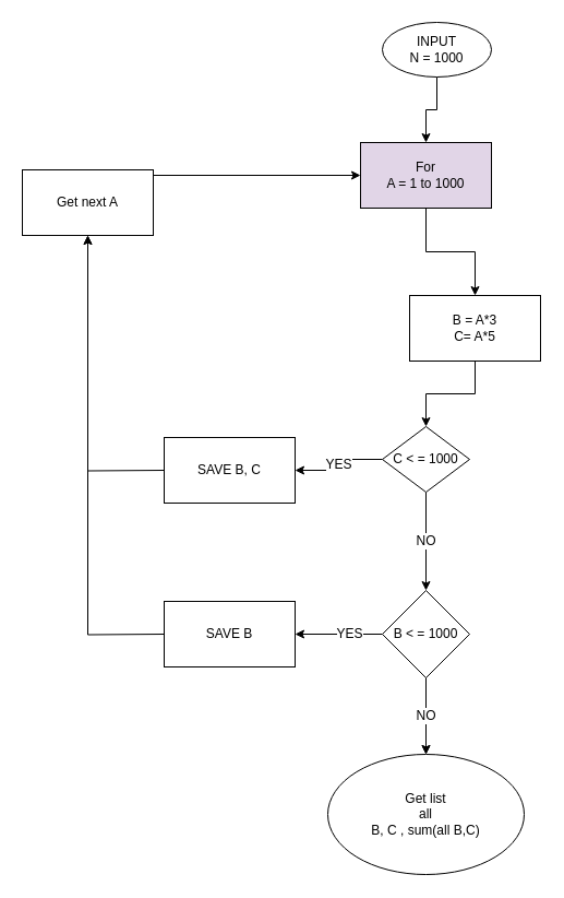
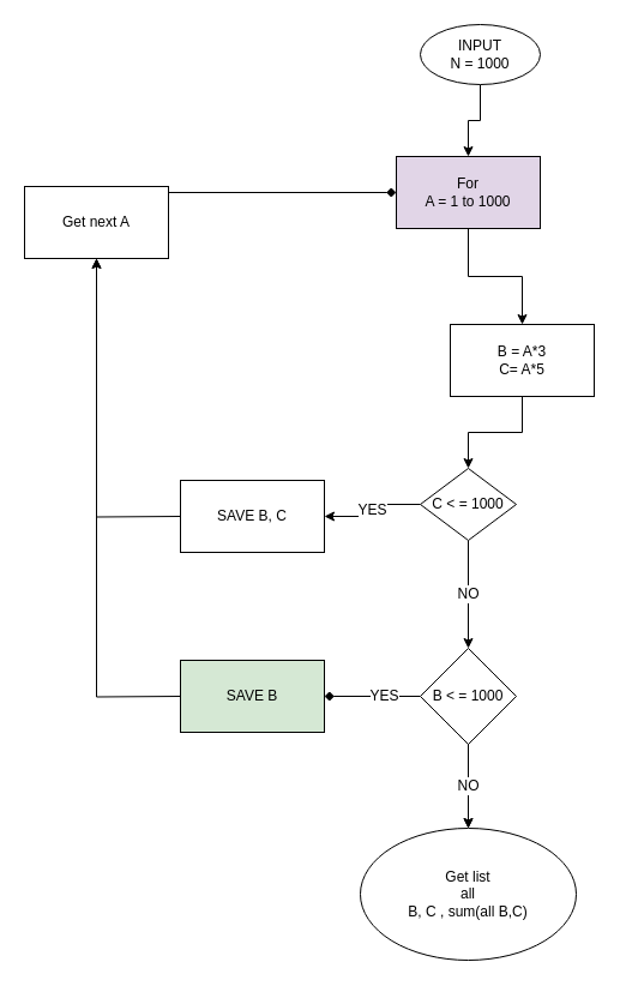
- <mxCell id="6" style="edgeStyle=orthogonalEdgeStyle;rounded=0;orthogonalLoop=1;jettySize=auto;html=1;entryX=0;entryY=0.5;entryDx=0;entryDy=0;fontSize=12;" parent="1" source="7" target="3" edge="1"><mxGeometry relative="1" as="geometry"><Array as="points"><mxPoint x="80" y="160" /></Array></mxGeometry></mxCell>
+ <mxCell id="6" style="edgeStyle=orthogonalEdgeStyle;rounded=0;orthogonalLoop=1;jettySize=auto;html=1;entryX=0;entryY=0.5;entryDx=0;entryDy=0;fontSize=12;endArrow=diamond;" parent="1" source="7" target="3" edge="1"><mxGeometry relative="1" as="geometry"><Array as="points"><mxPoint x="80" y="160" /></Array></mxGeometry></mxCell>
- <mxCell id="22" value="SAVE B" style="whiteSpace=wrap;html=1;fontSize=12;" vertex="1" parent="1"><mxGeometry x="150" y="550" width="120" height="60" as="geometry" /></mxCell>
+ <mxCell id="22" value="SAVE B" style="whiteSpace=wrap;html=1;fontSize=12;fillColor=#d5e8d4;" vertex="1" parent="1"><mxGeometry x="150" y="550" width="120" height="60" as="geometry" /></mxCell>
- <mxCell id="18" value="" style="edgeStyle=orthogonalEdgeStyle;rounded=0;orthogonalLoop=1;jettySize=auto;html=1;fontSize=12;" edge="1" parent="1" source="21" target="22"><mxGeometry relative="1" as="geometry" /></mxCell>
+ <mxCell id="18" value="" style="edgeStyle=orthogonalEdgeStyle;rounded=0;orthogonalLoop=1;jettySize=auto;html=1;fontSize=12;endArrow=diamond;" edge="1" parent="1" source="21" target="22"><mxGeometry relative="1" as="geometry" /></mxCell>
